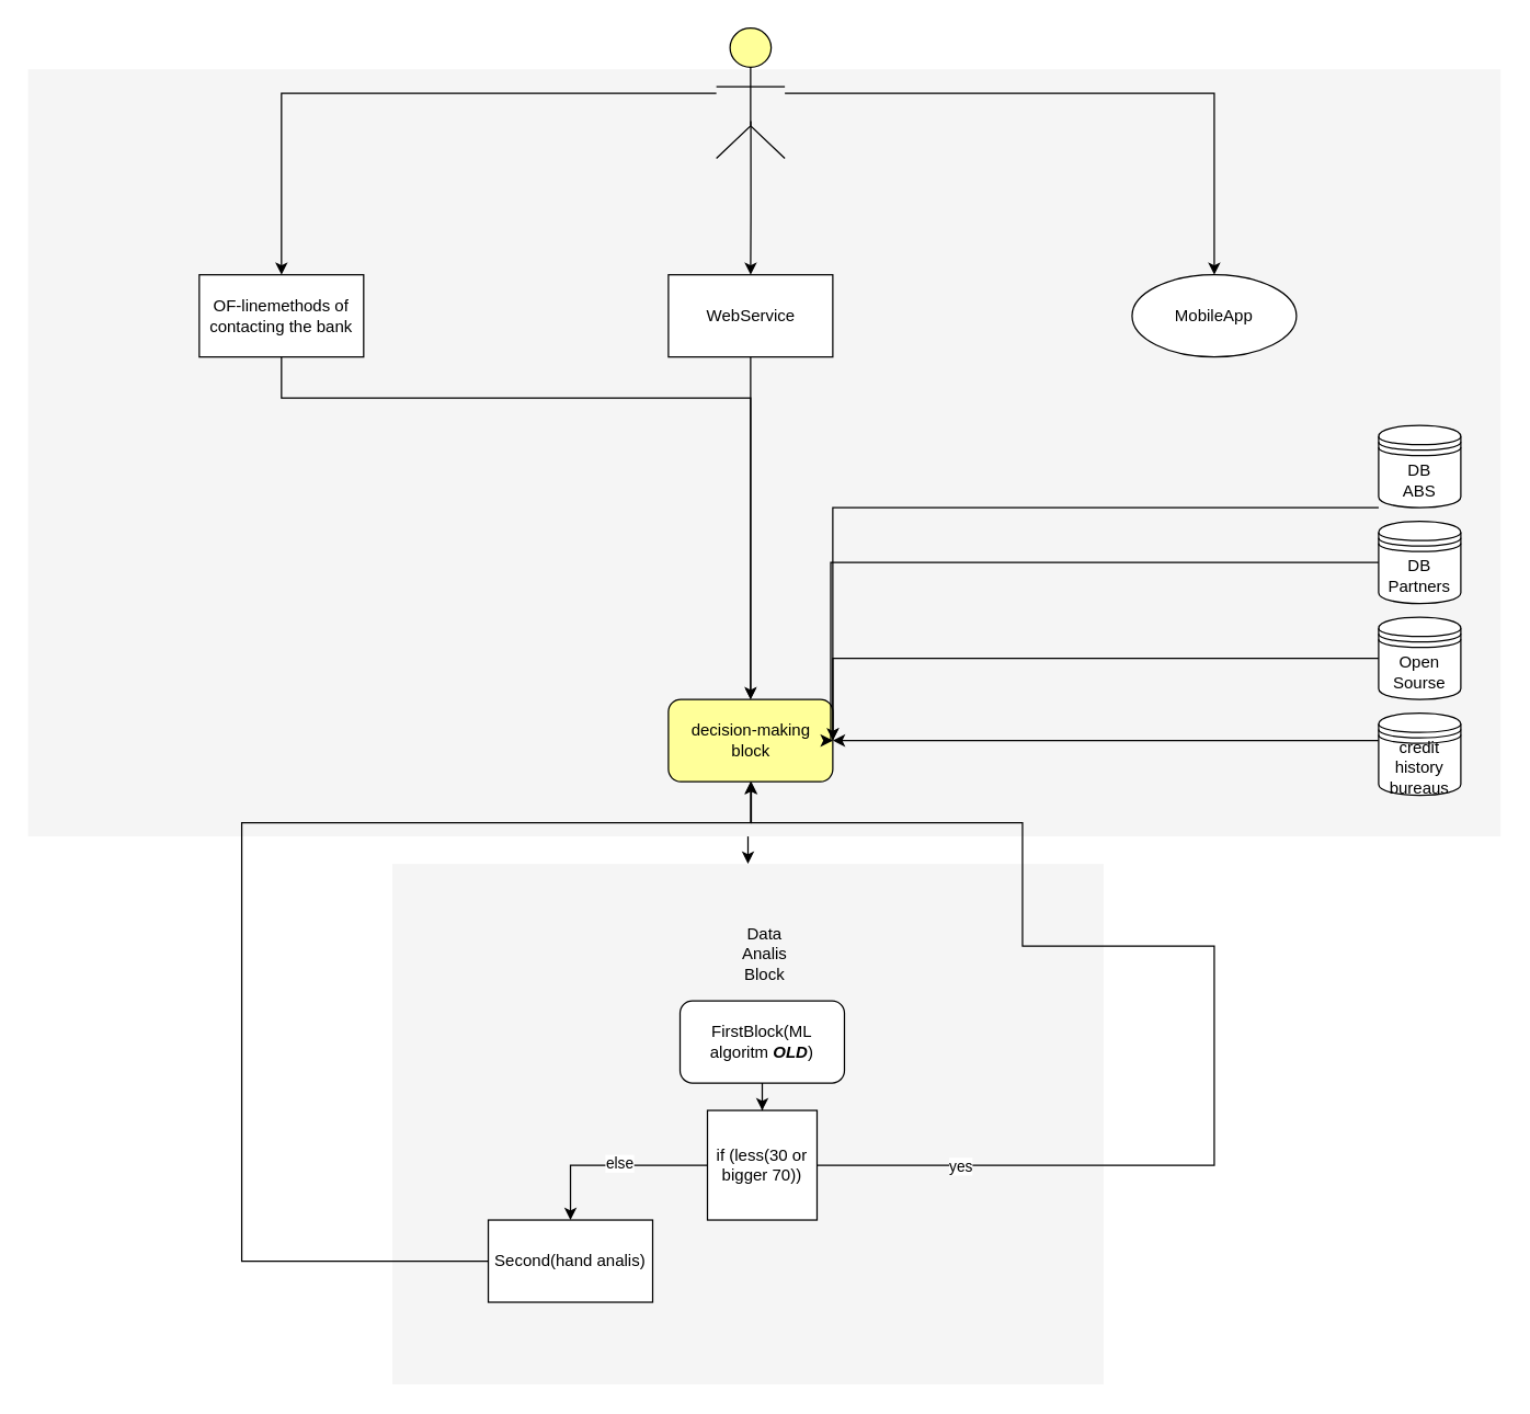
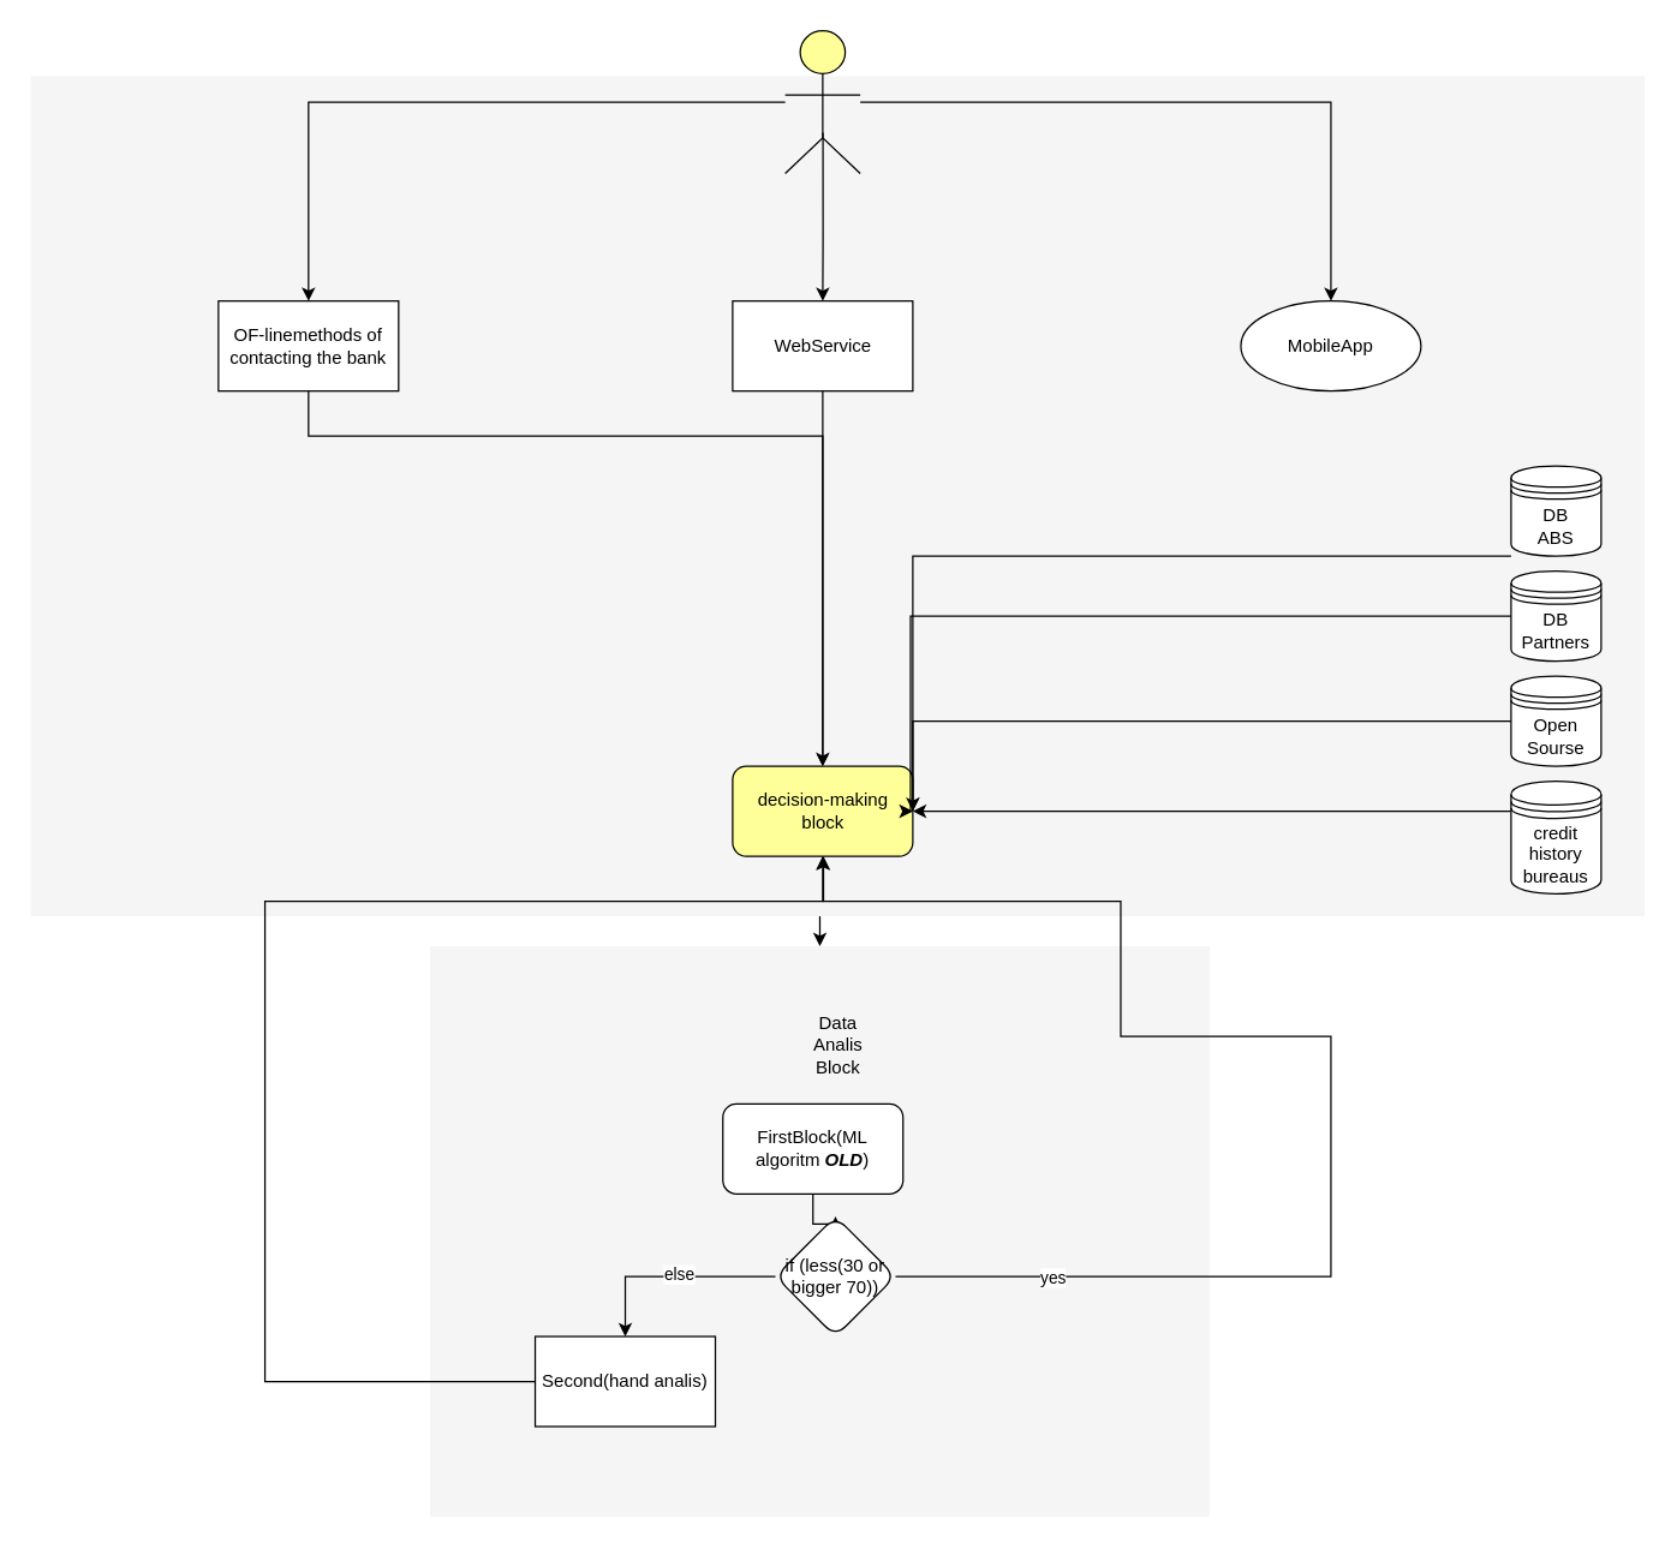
- <mxCell id="21" value="credit history bureaus" style="shape=datastore;whiteSpace=wrap;html=1;" vertex="1" parent="1"><mxGeometry x="1006" y="520" width="60" height="60" as="geometry" /></mxCell>
+ <mxCell id="21" value="credit history bureaus" style="shape=datastore;whiteSpace=wrap;html=1;" vertex="1" parent="1"><mxGeometry x="1006" y="520" width="60" height="75" as="geometry" /></mxCell>
- <mxCell id="24" value="FirstBlock(ML algoritm &lt;i style=&quot;&quot;&gt;&lt;b&gt;OLD&lt;/b&gt;&lt;/i&gt;)" style="rounded=1;whiteSpace=wrap;html=1;" vertex="1" parent="1"><mxGeometry x="496" y="730" width="120" height="60" as="geometry" /></mxCell>
+ <mxCell id="24" value="FirstBlock(ML algoritm &lt;i style=&quot;&quot;&gt;&lt;b&gt;OLD&lt;/b&gt;&lt;/i&gt;)" style="rounded=1;whiteSpace=wrap;html=1;" vertex="1" parent="1"><mxGeometry x="481" y="735" width="120" height="60" as="geometry" /></mxCell>
- <mxCell id="32" value="if (less(30 or bigger 70))" style="whiteSpace=wrap;html=1;rounded=0;" vertex="1" parent="1"><mxGeometry x="516" y="810" width="80" height="80" as="geometry" /></mxCell>
+ <mxCell id="32" value="if (less(30 or bigger 70))" style="rhombus;whiteSpace=wrap;html=1;rounded=1;" vertex="1" parent="1"><mxGeometry x="516" y="810" width="80" height="80" as="geometry" /></mxCell>
